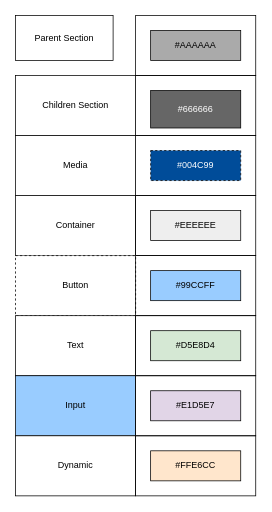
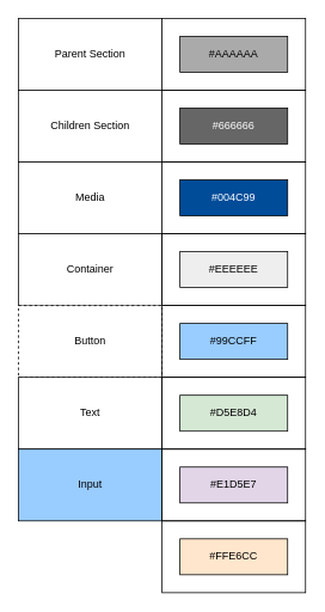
- <mxCell id="5" value="Parent Section" style="rounded=0;whiteSpace=wrap;html=1;" parent="1" vertex="1"><mxGeometry x="20" y="20" width="130" height="60" as="geometry" /></mxCell>
+ <mxCell id="5" value="Parent Section" style="rounded=0;whiteSpace=wrap;html=1;" parent="1" vertex="1"><mxGeometry width="160" height="80" as="geometry" x="20" y="20" /></mxCell>
- <mxCell id="8" value="&lt;span style=&quot;white-space: normal&quot;&gt;&lt;font color=&quot;#ffffff&quot;&gt;#666666&lt;/font&gt;&lt;br&gt;&lt;/span&gt;" style="rounded=0;whiteSpace=wrap;html=1;fillColor=#666666;" parent="1" vertex="1"><mxGeometry x="200" y="120" width="120" height="50" as="geometry" /></mxCell>
+ <mxCell id="8" value="&lt;span style=&quot;white-space: normal&quot;&gt;&lt;font color=&quot;#ffffff&quot;&gt;#666666&lt;/font&gt;&lt;br&gt;&lt;/span&gt;" style="rounded=0;whiteSpace=wrap;html=1;fillColor=#666666;" parent="1" vertex="1"><mxGeometry x="200" y="120" width="120" height="40" as="geometry" /></mxCell>
- <mxCell id="10" value="&lt;span style=&quot;white-space: normal&quot;&gt;&lt;font color=&quot;#ffffff&quot;&gt;#004C99&lt;/font&gt;&lt;br&gt;&lt;/span&gt;" style="rounded=0;whiteSpace=wrap;html=1;fillColor=#004C99;dashed=1;" parent="1" vertex="1"><mxGeometry x="200" y="200" width="120" height="40" as="geometry" /></mxCell>
+ <mxCell id="10" value="&lt;span style=&quot;white-space: normal&quot;&gt;&lt;font color=&quot;#ffffff&quot;&gt;#004C99&lt;/font&gt;&lt;br&gt;&lt;/span&gt;" style="rounded=0;whiteSpace=wrap;html=1;fillColor=#004C99;" parent="1" vertex="1"><mxGeometry x="200" y="200" width="120" height="40" as="geometry" /></mxCell>
- <mxCell id="23" value="Dynamic" style="rounded=0;whiteSpace=wrap;html=1;" parent="1" vertex="1"><mxGeometry y="580" width="160" height="80" as="geometry" x="20" /></mxCell>
